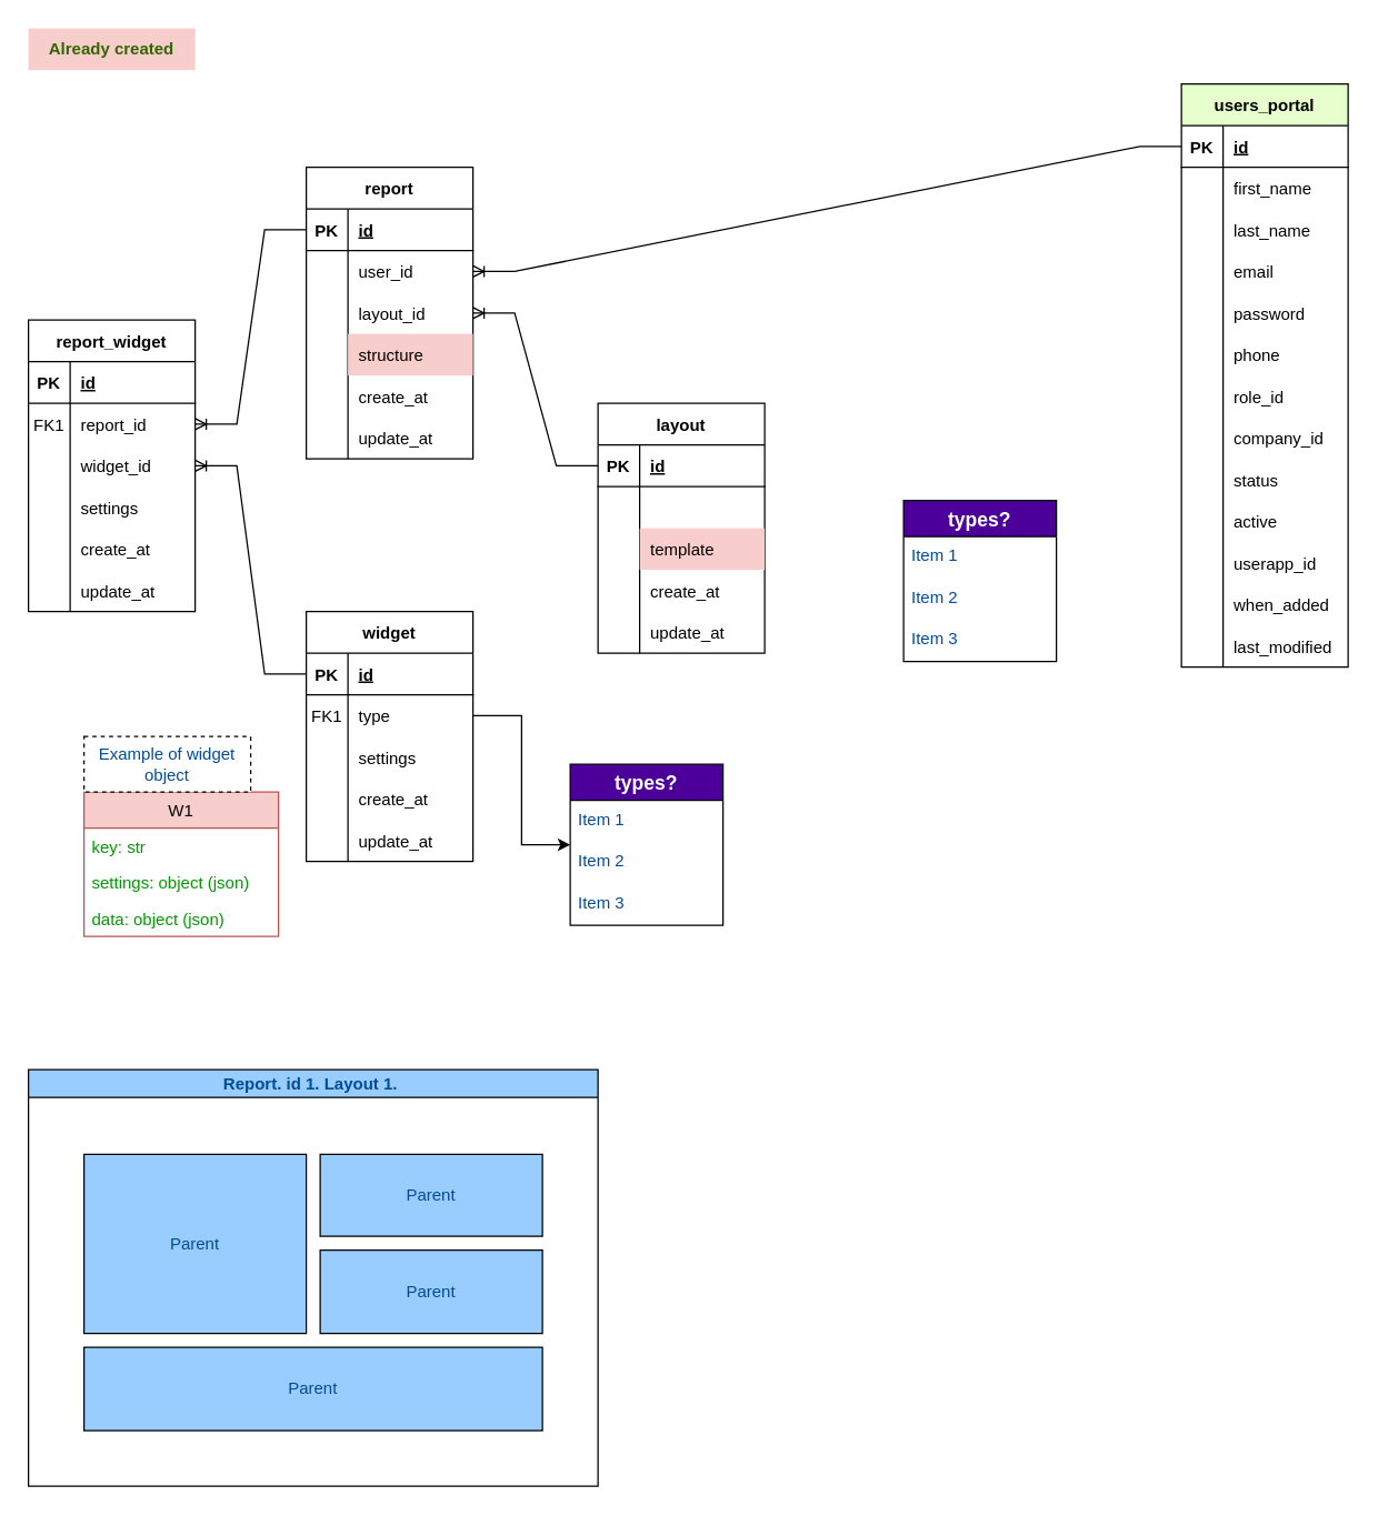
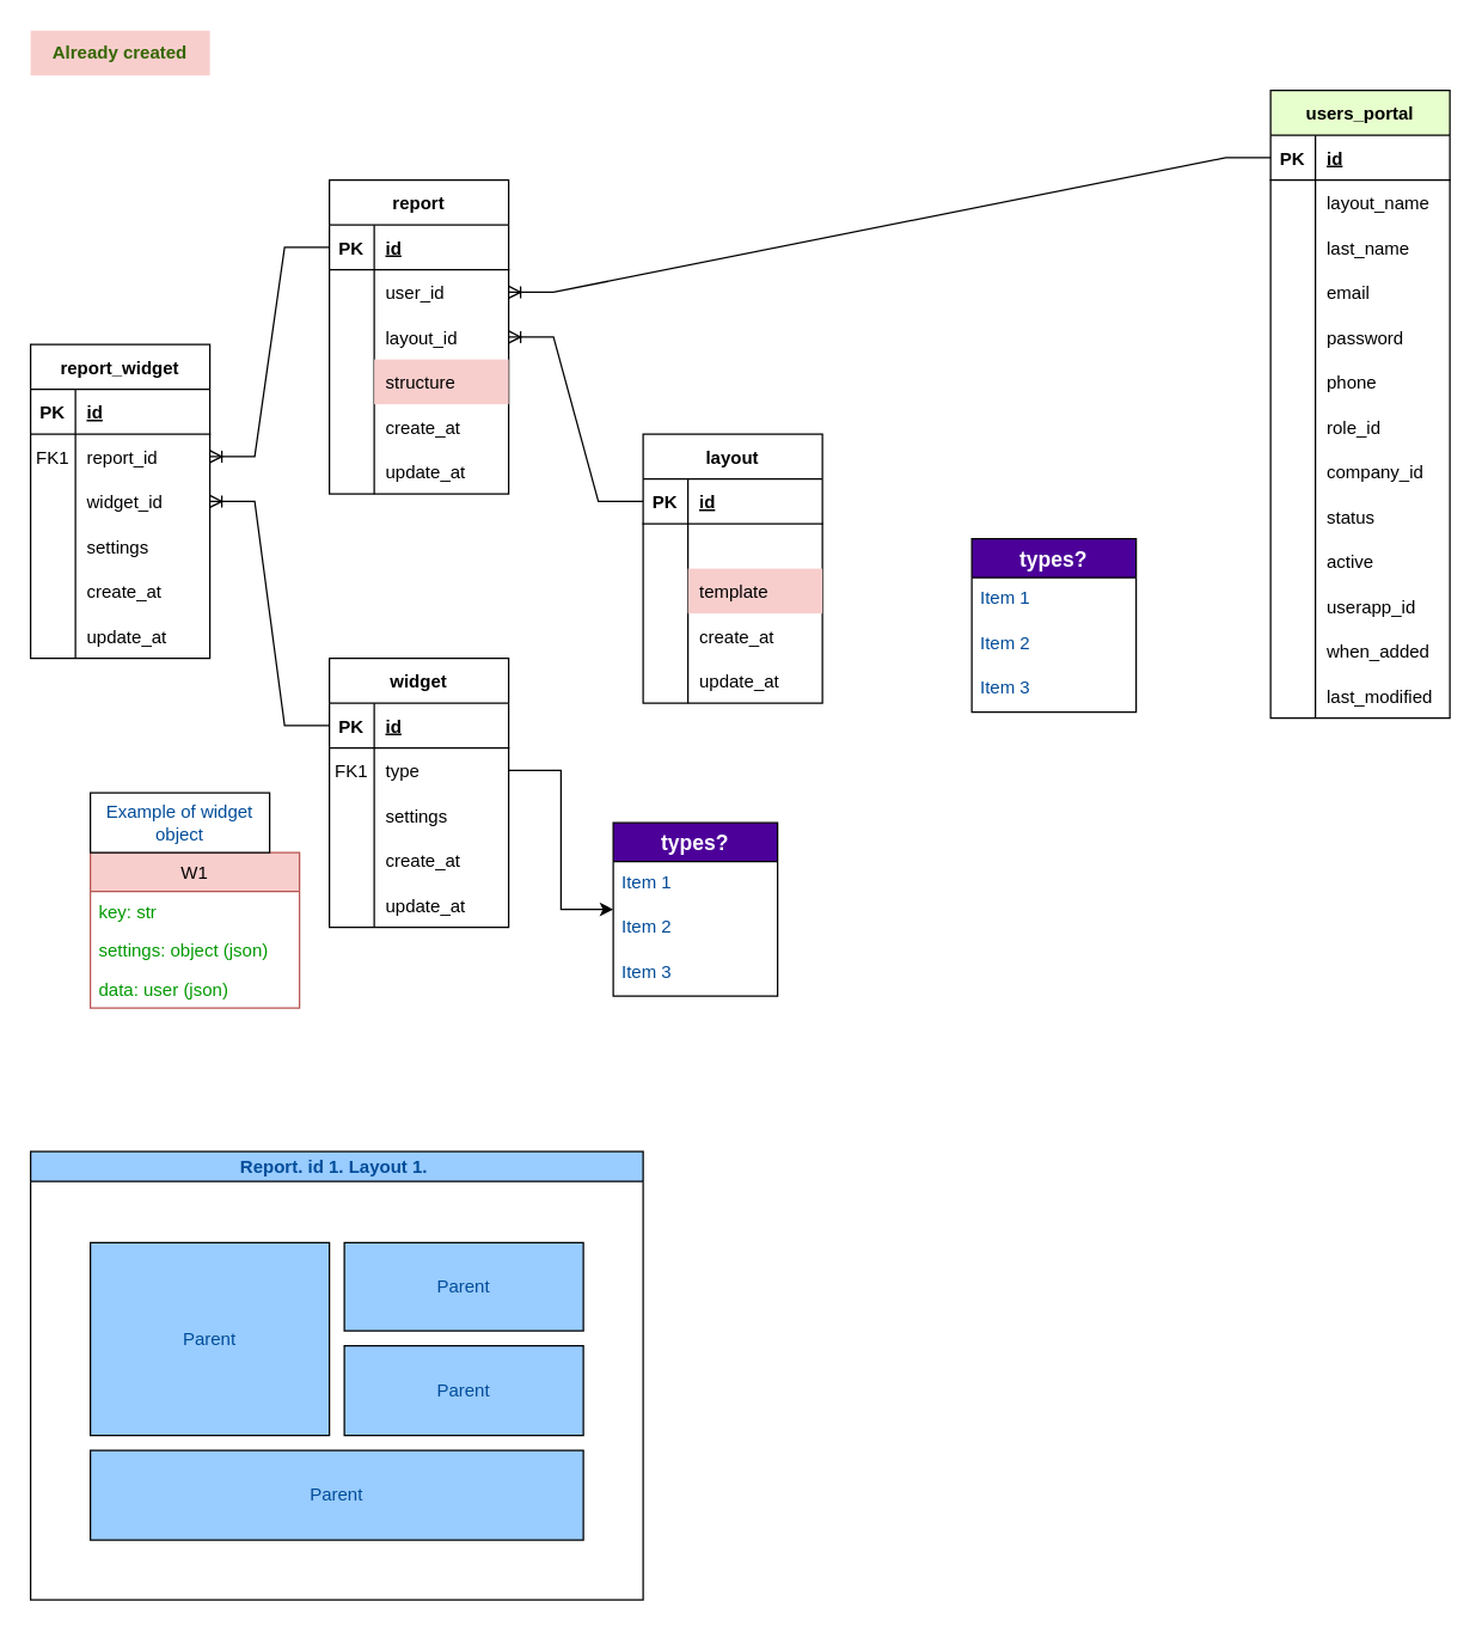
- <mxCell id="81" value="first_name" style="shape=partialRectangle;overflow=hidden;connectable=0;fillColor=none;top=0;left=0;bottom=0;right=0;align=left;spacingLeft=6;" vertex="1" parent="79"><mxGeometry x="30" width="90" height="30" as="geometry"><mxRectangle width="90" height="30" as="alternateBounds" /></mxGeometry></mxCell>
+ <mxCell id="81" value="layout_name" style="shape=partialRectangle;overflow=hidden;connectable=0;fillColor=none;top=0;left=0;bottom=0;right=0;align=left;spacingLeft=6;" vertex="1" parent="79"><mxGeometry x="30" width="90" height="30" as="geometry"><mxRectangle width="90" height="30" as="alternateBounds" /></mxGeometry></mxCell>
- <mxCell id="125" value="Example of widget object" style="rounded=0;whiteSpace=wrap;html=1;fontColor=#004C99;fillColor=default;dashed=1;" vertex="1" parent="1"><mxGeometry x="60" y="530" width="120" height="40" as="geometry" /></mxCell>
+ <mxCell id="125" value="Example of widget object" style="rounded=0;whiteSpace=wrap;html=1;fontColor=#004C99;fillColor=default;" vertex="1" parent="1"><mxGeometry x="60" y="530" width="120" height="40" as="geometry" /></mxCell>
- <mxCell id="59" value="data: object (json)" style="text;strokeColor=none;fillColor=none;align=left;verticalAlign=top;spacingLeft=4;spacingRight=4;overflow=hidden;rotatable=0;points=[[0,0.5],[1,0.5]];portConstraint=eastwest;fontColor=#009900;" parent="56" vertex="1"><mxGeometry y="78" width="140" height="26" as="geometry" /></mxCell>
+ <mxCell id="59" value="data: user (json)" style="text;strokeColor=none;fillColor=none;align=left;verticalAlign=top;spacingLeft=4;spacingRight=4;overflow=hidden;rotatable=0;points=[[0,0.5],[1,0.5]];portConstraint=eastwest;fontColor=#009900;" parent="56" vertex="1"><mxGeometry y="78" width="140" height="26" as="geometry" /></mxCell>
